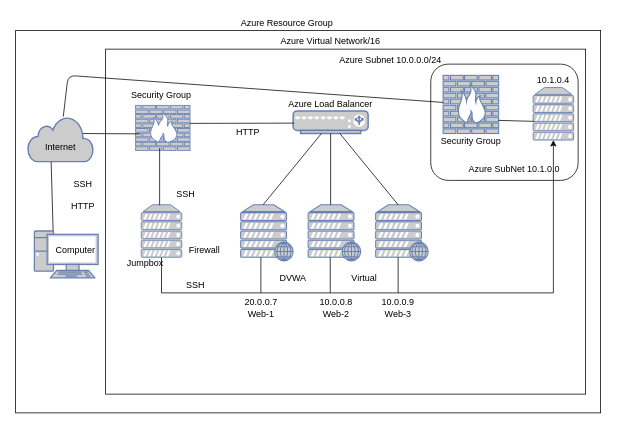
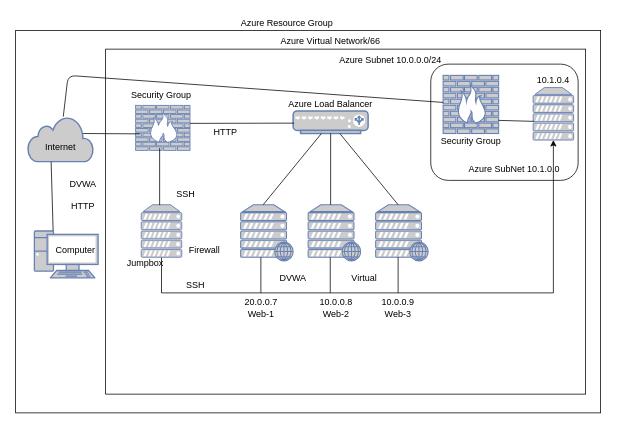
- <mxCell id="25" value="Azure Virtual Network/16" style="text;html=1;strokeColor=none;fillColor=none;align=center;verticalAlign=middle;whiteSpace=wrap;rounded=0;" vertex="1" parent="1"><mxGeometry x="365" y="45" width="150" height="20" as="geometry" /></mxCell>
+ <mxCell id="25" value="Azure Virtual Network/66" style="text;html=1;strokeColor=none;fillColor=none;align=center;verticalAlign=middle;whiteSpace=wrap;rounded=0;" vertex="1" parent="1"><mxGeometry x="365" y="45" width="150" height="20" as="geometry" /></mxCell>
- <mxCell id="47" value="HTTP" style="text;html=1;strokeColor=none;fillColor=none;align=center;verticalAlign=middle;whiteSpace=wrap;rounded=0;" vertex="1" parent="1"><mxGeometry x="310" y="166.25" width="40" height="20" as="geometry" /></mxCell>
+ <mxCell id="47" value="HTTP" style="text;html=1;strokeColor=none;fillColor=none;align=center;verticalAlign=middle;whiteSpace=wrap;rounded=0;" vertex="1" parent="1"><mxGeometry x="280" y="166.25" width="40" height="20" as="geometry" /></mxCell>
- <mxCell id="33" value="SSH&lt;br&gt;&lt;br&gt;HTTP" style="text;html=1;strokeColor=none;fillColor=none;align=center;verticalAlign=middle;whiteSpace=wrap;rounded=0;" vertex="1" parent="1"><mxGeometry x="90" y="230" width="40" height="57.5" as="geometry" /></mxCell>
+ <mxCell id="33" value="DVWA&lt;br&gt;&lt;br&gt;HTTP" style="text;html=1;strokeColor=none;fillColor=none;align=center;verticalAlign=middle;whiteSpace=wrap;rounded=0;" vertex="1" parent="1"><mxGeometry x="90" y="230" width="40" height="57.5" as="geometry" /></mxCell>
